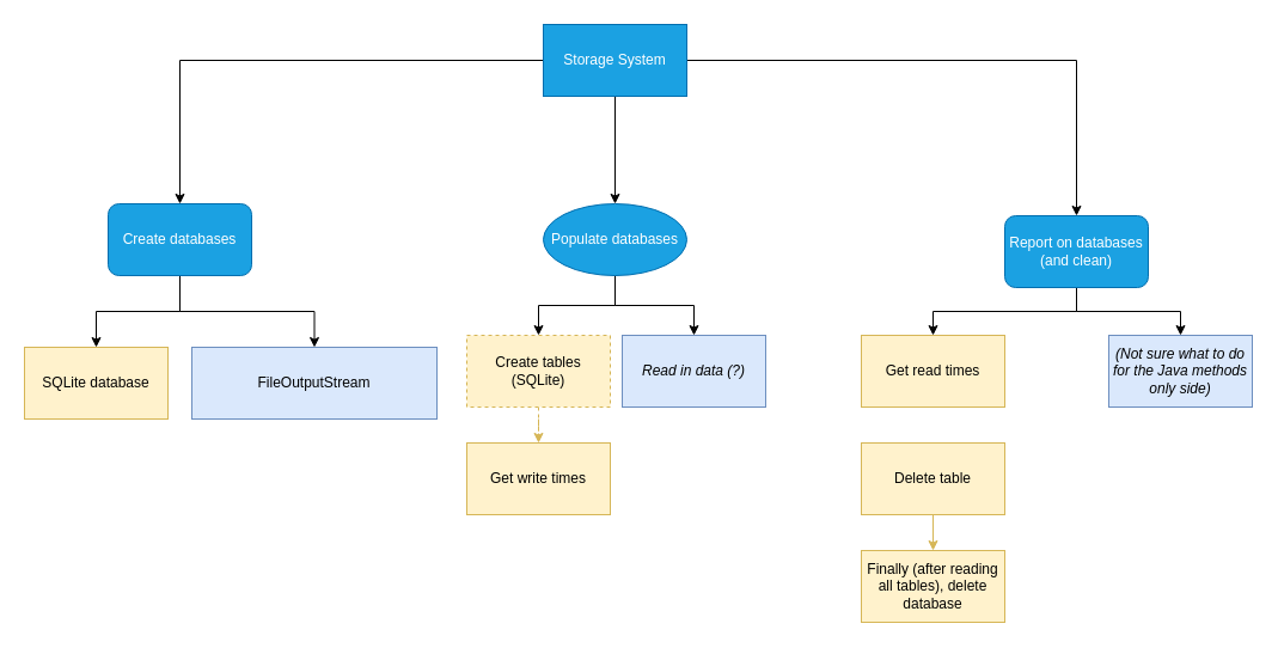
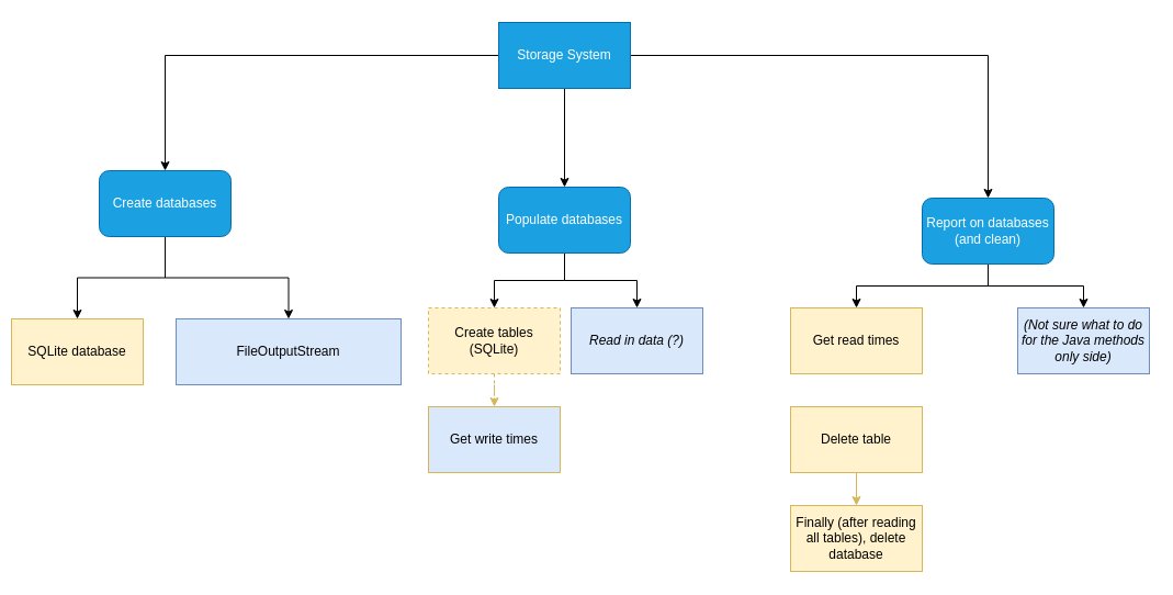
- <mxCell id="8" value="Create databases" style="rounded=1;whiteSpace=wrap;html=1;fillColor=#1ba1e2;fontColor=#ffffff;strokeColor=#006EAF;" parent="1" vertex="1"><mxGeometry x="90" y="170" width="120" height="60" as="geometry" /></mxCell>
+ <mxCell id="8" value="Create databases" style="rounded=1;whiteSpace=wrap;html=1;fillColor=#1ba1e2;fontColor=#ffffff;strokeColor=#006EAF;" parent="1" vertex="1"><mxGeometry x="90" y="155" width="120" height="60" as="geometry" /></mxCell>
- <mxCell id="11" value="Populate databases" style="ellipse;whiteSpace=wrap;html=1;fillColor=#1ba1e2;fontColor=#ffffff;strokeColor=#006EAF;" parent="1" vertex="1"><mxGeometry x="454" y="170" width="120" height="60" as="geometry" /></mxCell>
+ <mxCell id="11" value="Populate databases" style="rounded=1;whiteSpace=wrap;html=1;fillColor=#1ba1e2;fontColor=#ffffff;strokeColor=#006EAF;" parent="1" vertex="1"><mxGeometry x="454" y="170" width="120" height="60" as="geometry" /></mxCell>
- <mxCell id="15" value="SQLite database" style="rounded=0;whiteSpace=wrap;html=1;fillColor=#fff2cc;strokeColor=#d6b656;" vertex="1" parent="1"><mxGeometry x="20" y="290" width="120" height="60" as="geometry" /></mxCell>
+ <mxCell id="15" value="SQLite database" style="rounded=0;whiteSpace=wrap;html=1;fillColor=#fff2cc;strokeColor=#d6b656;" vertex="1" parent="1"><mxGeometry x="10" y="290" width="120" height="60" as="geometry" /></mxCell>
- <mxCell id="21" value="Get write times" style="whiteSpace=wrap;html=1;rounded=0;fillColor=#fff2cc;strokeColor=#d6b656;" vertex="1" parent="1"><mxGeometry x="390" y="370" width="120" height="60" as="geometry" /></mxCell>
+ <mxCell id="21" value="Get write times" style="whiteSpace=wrap;html=1;rounded=0;fillColor=#dae8fc;strokeColor=#d6b656;" vertex="1" parent="1"><mxGeometry x="390" y="370" width="120" height="60" as="geometry" /></mxCell>
